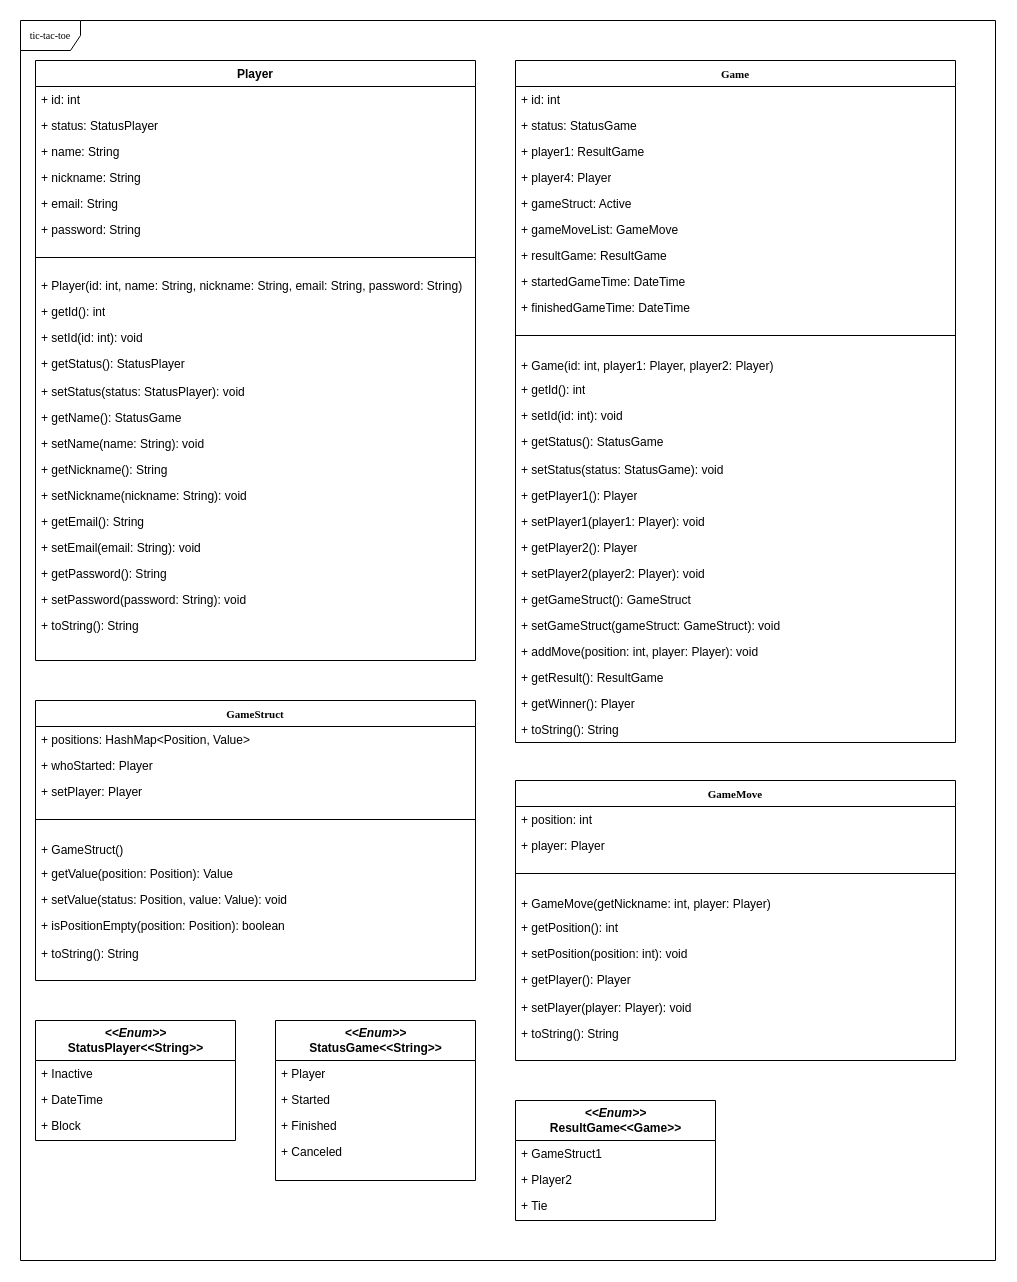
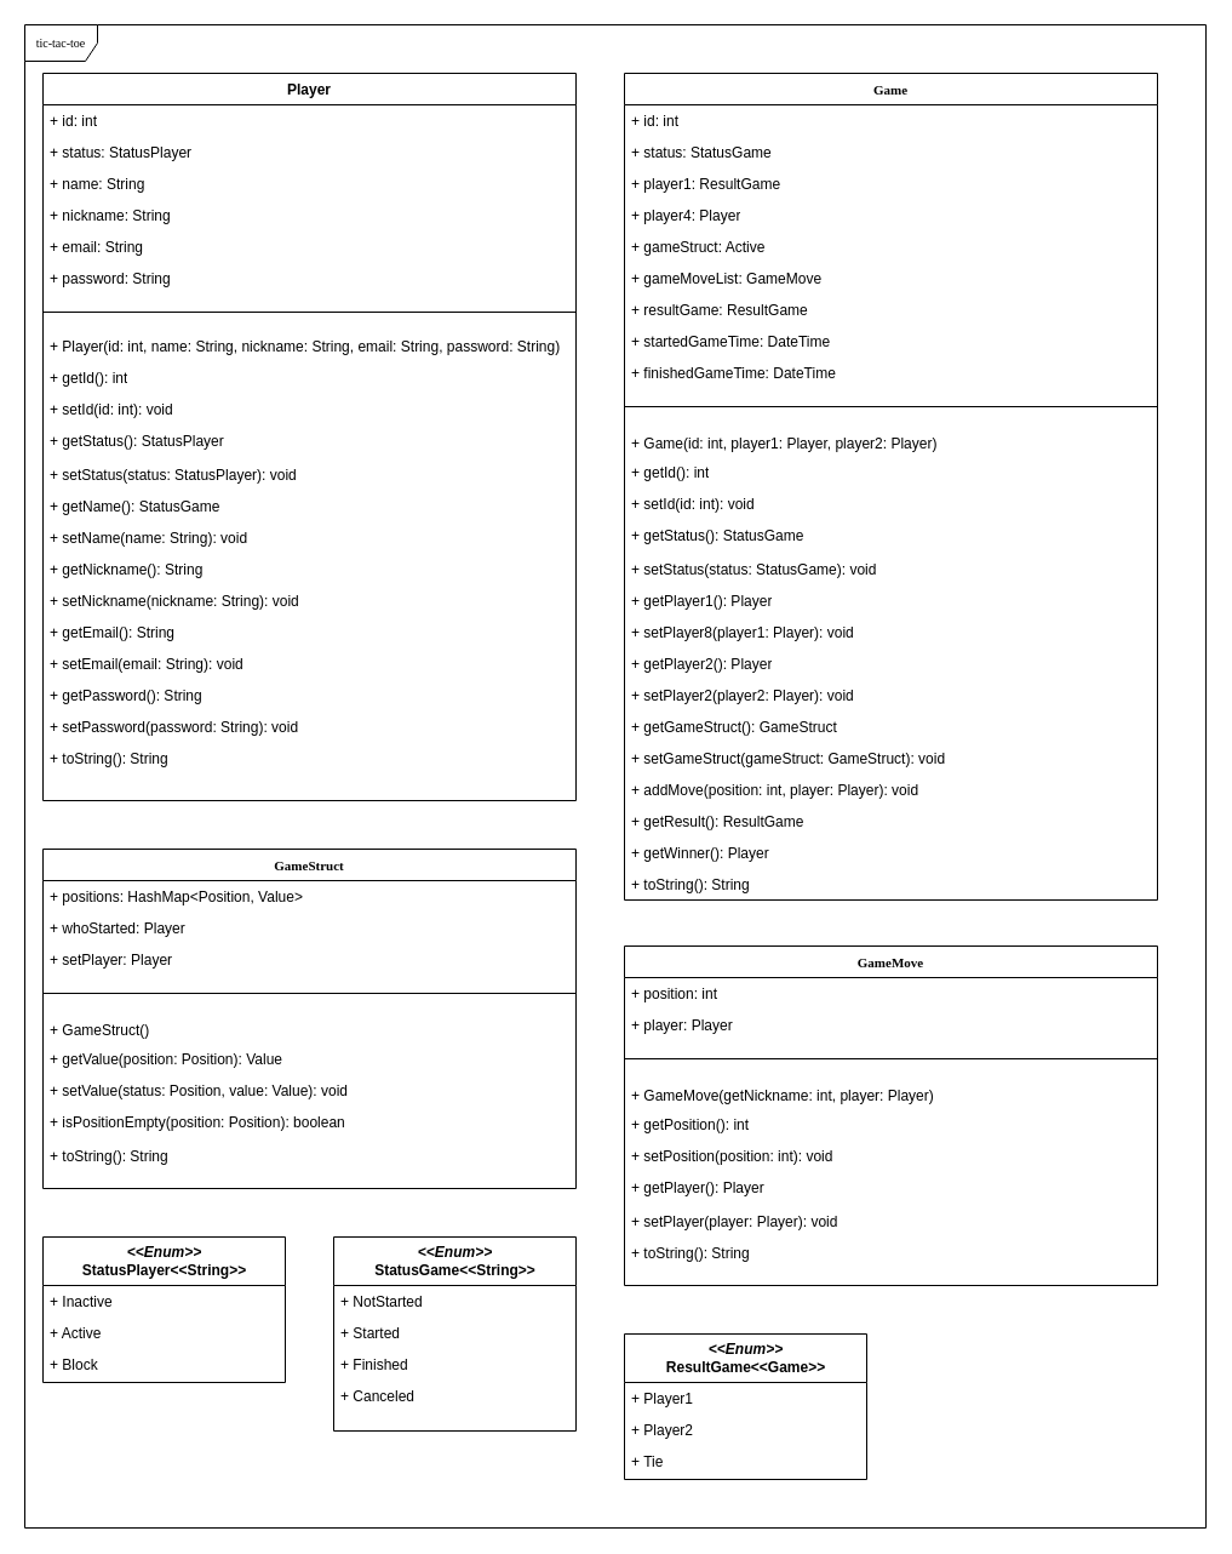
- <mxCell id="55" value="+ setPlayer1(player1: Player): void" style="text;html=1;strokeColor=none;fillColor=none;align=left;verticalAlign=top;spacingLeft=4;spacingRight=4;whiteSpace=wrap;overflow=hidden;rotatable=0;points=[[0,0.5],[1,0.5]];portConstraint=eastwest;" vertex="1" parent="38"><mxGeometry y="448" width="440" height="26" as="geometry" /></mxCell>
+ <mxCell id="55" value="+ setPlayer8(player1: Player): void" style="text;html=1;strokeColor=none;fillColor=none;align=left;verticalAlign=top;spacingLeft=4;spacingRight=4;whiteSpace=wrap;overflow=hidden;rotatable=0;points=[[0,0.5],[1,0.5]];portConstraint=eastwest;" vertex="1" parent="38"><mxGeometry y="448" width="440" height="26" as="geometry" /></mxCell>
- <mxCell id="4" value="+ Player" style="text;html=1;strokeColor=none;fillColor=none;align=left;verticalAlign=top;spacingLeft=4;spacingRight=4;whiteSpace=wrap;overflow=hidden;rotatable=0;points=[[0,0.5],[1,0.5]];portConstraint=eastwest;" vertex="1" parent="3"><mxGeometry y="40" width="200" height="26" as="geometry" /></mxCell>
+ <mxCell id="4" value="+ NotStarted" style="text;html=1;strokeColor=none;fillColor=none;align=left;verticalAlign=top;spacingLeft=4;spacingRight=4;whiteSpace=wrap;overflow=hidden;rotatable=0;points=[[0,0.5],[1,0.5]];portConstraint=eastwest;" vertex="1" parent="3"><mxGeometry y="40" width="200" height="26" as="geometry" /></mxCell>
- <mxCell id="10" value="+ DateTime" style="text;html=1;strokeColor=none;fillColor=none;align=left;verticalAlign=top;spacingLeft=4;spacingRight=4;whiteSpace=wrap;overflow=hidden;rotatable=0;points=[[0,0.5],[1,0.5]];portConstraint=eastwest;" vertex="1" parent="8"><mxGeometry y="66" width="200" height="26" as="geometry" /></mxCell>
+ <mxCell id="10" value="+ Active" style="text;html=1;strokeColor=none;fillColor=none;align=left;verticalAlign=top;spacingLeft=4;spacingRight=4;whiteSpace=wrap;overflow=hidden;rotatable=0;points=[[0,0.5],[1,0.5]];portConstraint=eastwest;" vertex="1" parent="8"><mxGeometry y="66" width="200" height="26" as="geometry" /></mxCell>
- <mxCell id="13" value="+ GameStruct1" style="text;html=1;strokeColor=none;fillColor=none;align=left;verticalAlign=top;spacingLeft=4;spacingRight=4;whiteSpace=wrap;overflow=hidden;rotatable=0;points=[[0,0.5],[1,0.5]];portConstraint=eastwest;" vertex="1" parent="12"><mxGeometry y="40" width="200" height="26" as="geometry" /></mxCell>
+ <mxCell id="13" value="+ Player1" style="text;html=1;strokeColor=none;fillColor=none;align=left;verticalAlign=top;spacingLeft=4;spacingRight=4;whiteSpace=wrap;overflow=hidden;rotatable=0;points=[[0,0.5],[1,0.5]];portConstraint=eastwest;" vertex="1" parent="12"><mxGeometry y="40" width="200" height="26" as="geometry" /></mxCell>
